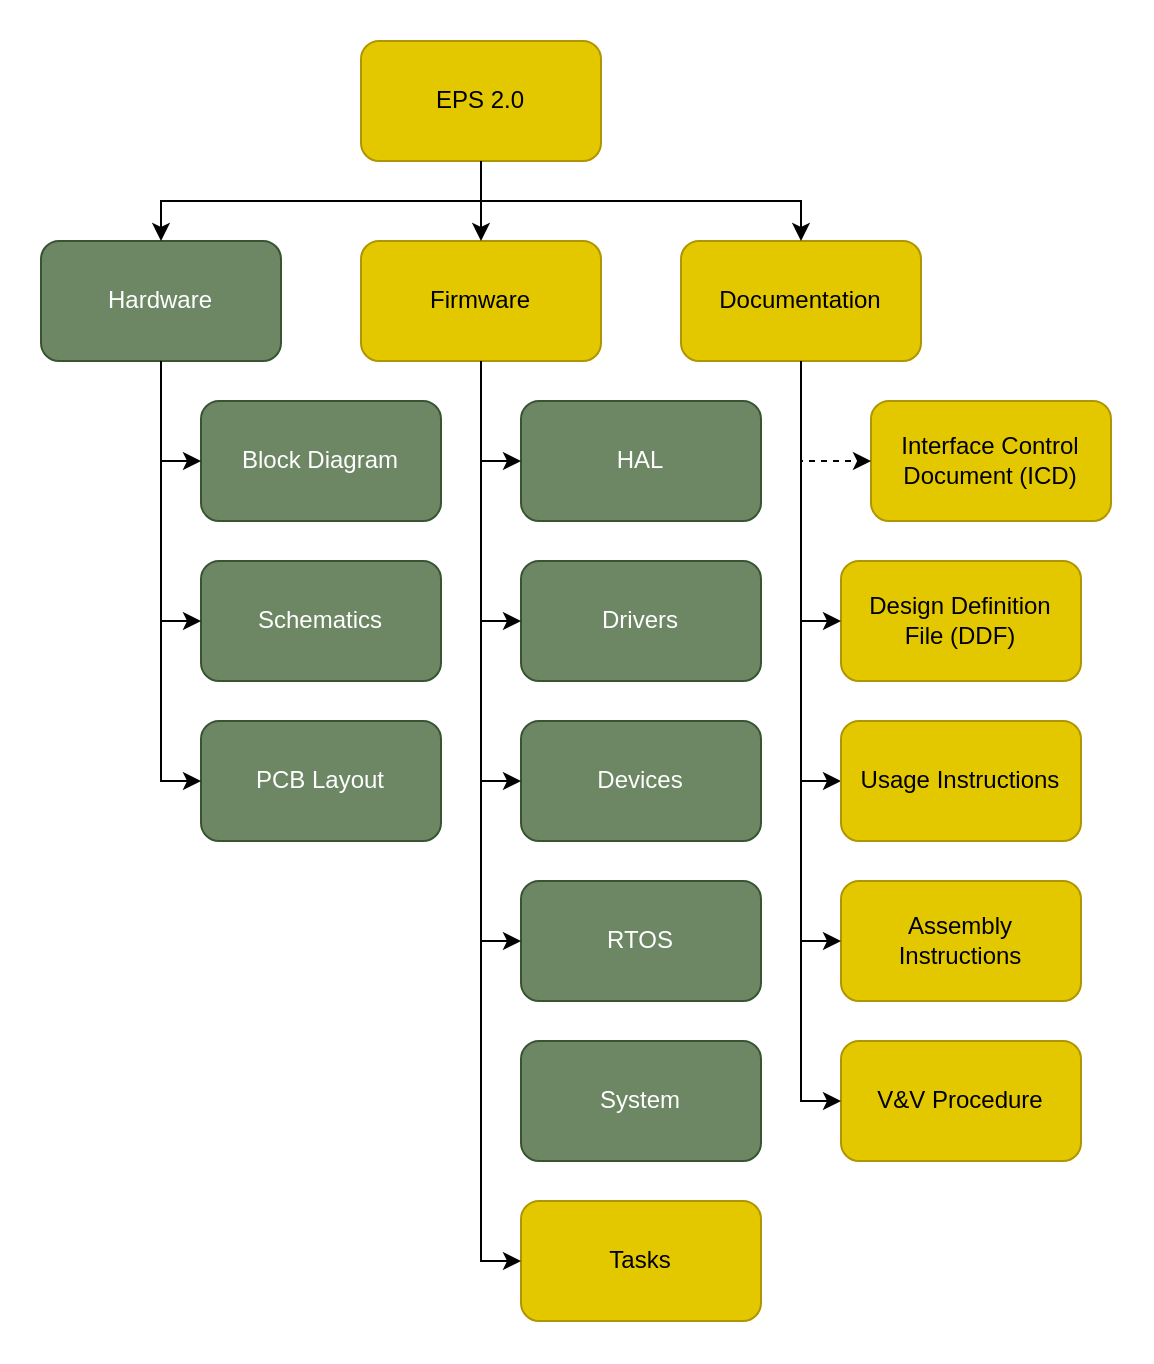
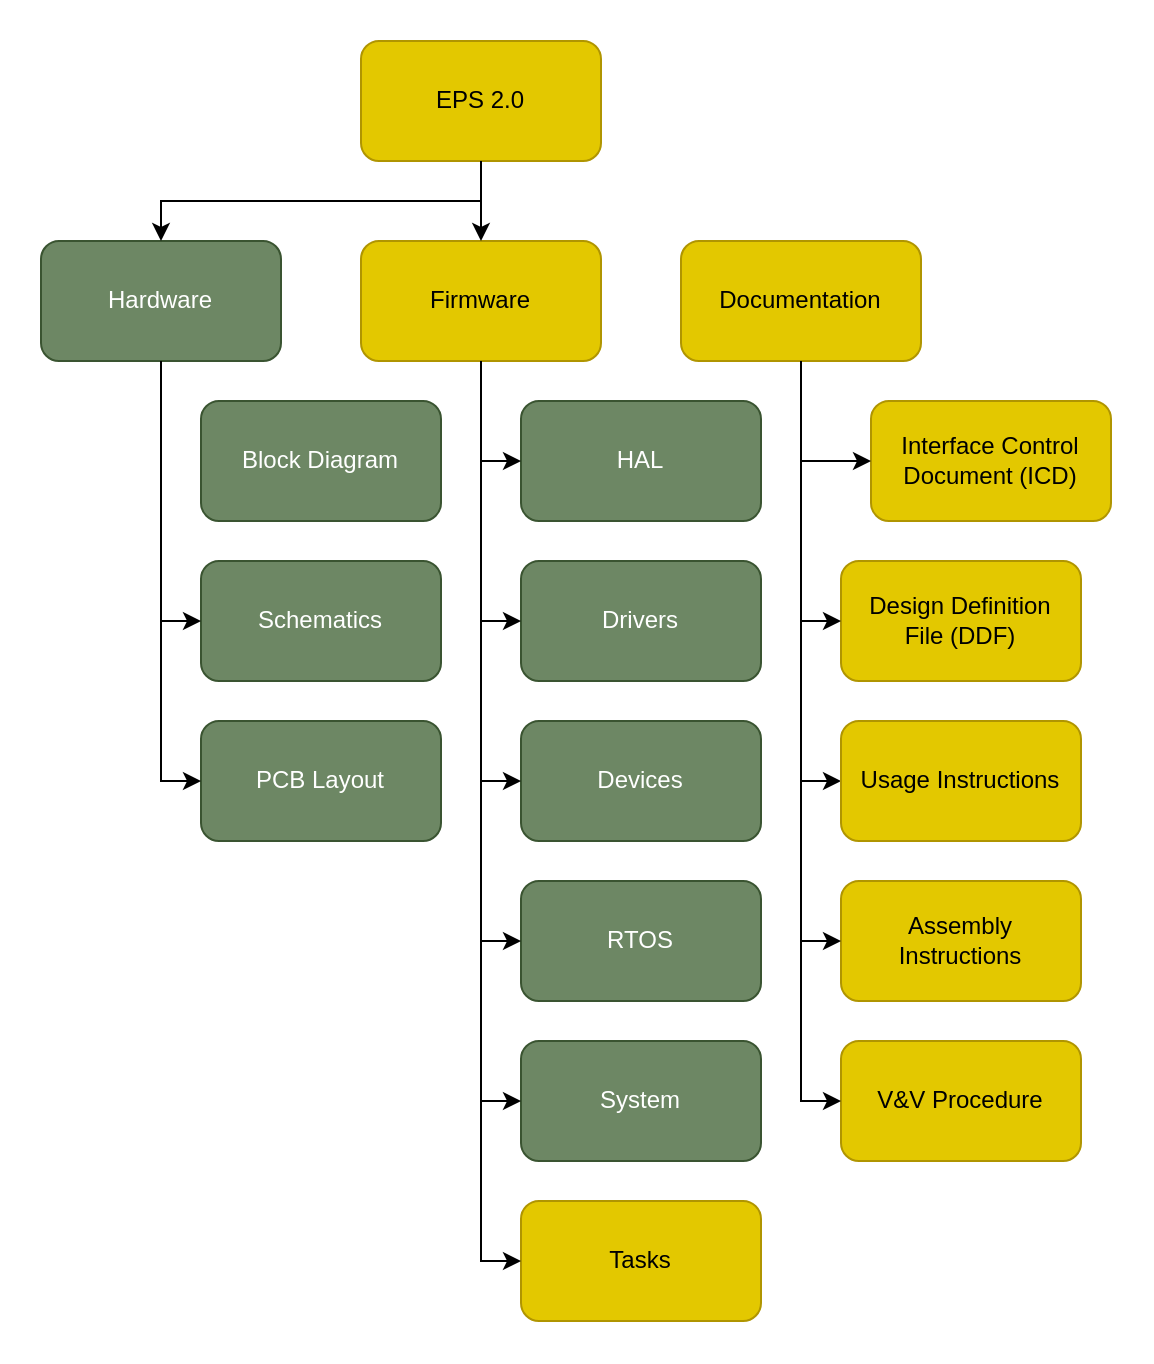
- <mxCell id="8" value="" style="endArrow=classic;html=1;rounded=0;exitX=0.5;exitY=1;exitDx=0;exitDy=0;entryX=0.5;entryY=0;entryDx=0;entryDy=0;" parent="1" source="2" target="5" edge="1"><mxGeometry width="50" height="50" relative="1" as="geometry"><mxPoint x="480" y="80" as="sourcePoint" /><mxPoint x="530" y="30" as="targetPoint" /><Array as="points"><mxPoint x="240" y="100" /><mxPoint x="400" y="100" /></Array></mxGeometry></mxCell>
- <mxCell id="14" value="" style="endArrow=classic;html=1;rounded=0;entryX=0;entryY=0.5;entryDx=0;entryDy=0;exitX=0.5;exitY=1;exitDx=0;exitDy=0;" parent="1" source="3" target="11" edge="1"><mxGeometry width="50" height="50" relative="1" as="geometry"><mxPoint x="-60" y="300" as="sourcePoint" /><mxPoint x="-10" y="250" as="targetPoint" /><Array as="points"><mxPoint x="80" y="230" /></Array></mxGeometry></mxCell>
- <mxCell id="29" value="" style="endArrow=classic;html=1;rounded=0;exitX=0.5;exitY=1;exitDx=0;exitDy=0;entryX=0;entryY=0.5;entryDx=0;entryDy=0;dashed=1;" parent="1" source="5" target="9" edge="1"><mxGeometry width="50" height="50" relative="1" as="geometry"><mxPoint x="510" y="200" as="sourcePoint" /><mxPoint x="560" y="150" as="targetPoint" /><Array as="points"><mxPoint x="400" y="230" /></Array></mxGeometry></mxCell>
+ <mxCell id="29" value="" style="endArrow=classic;html=1;rounded=0;exitX=0.5;exitY=1;exitDx=0;exitDy=0;entryX=0;entryY=0.5;entryDx=0;entryDy=0;" parent="1" source="5" target="9" edge="1"><mxGeometry width="50" height="50" relative="1" as="geometry"><mxPoint x="510" y="200" as="sourcePoint" /><mxPoint x="560" y="150" as="targetPoint" /><Array as="points"><mxPoint x="400" y="230" /></Array></mxGeometry></mxCell>
+ <mxCell id="27" value="" style="endArrow=classic;html=1;rounded=0;entryX=0;entryY=0.5;entryDx=0;entryDy=0;exitX=0.5;exitY=1;exitDx=0;exitDy=0;" parent="1" source="4" target="21" edge="1"><mxGeometry width="50" height="50" relative="1" as="geometry"><mxPoint x="50" y="520" as="sourcePoint" /><mxPoint x="100" y="470" as="targetPoint" /><Array as="points"><mxPoint x="240" y="550" /></Array></mxGeometry></mxCell>
